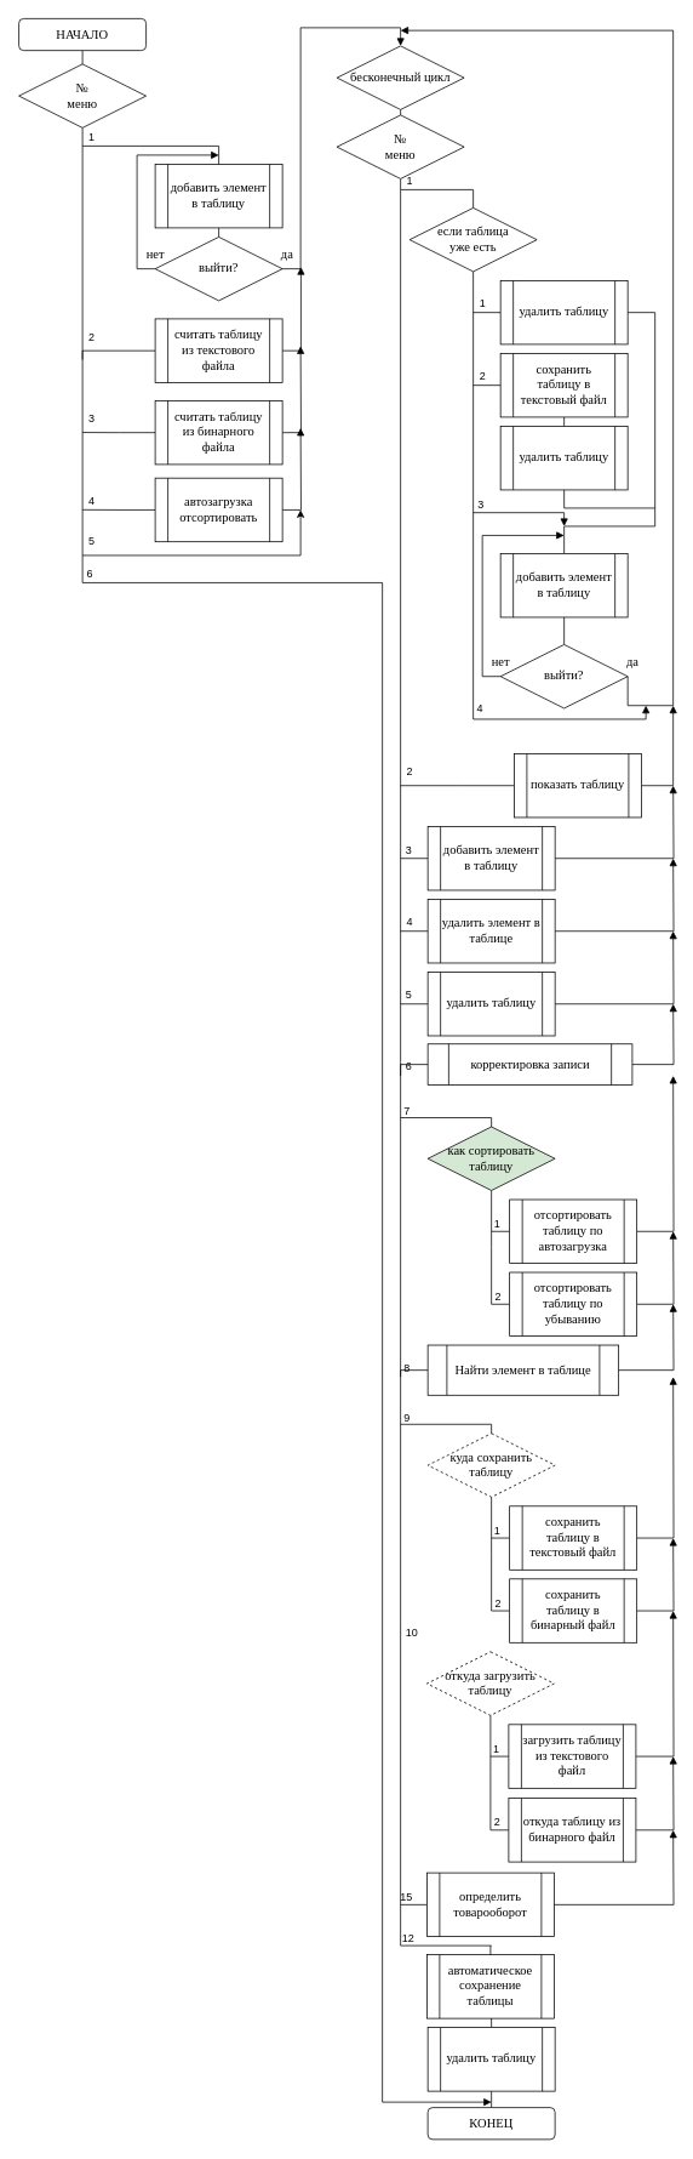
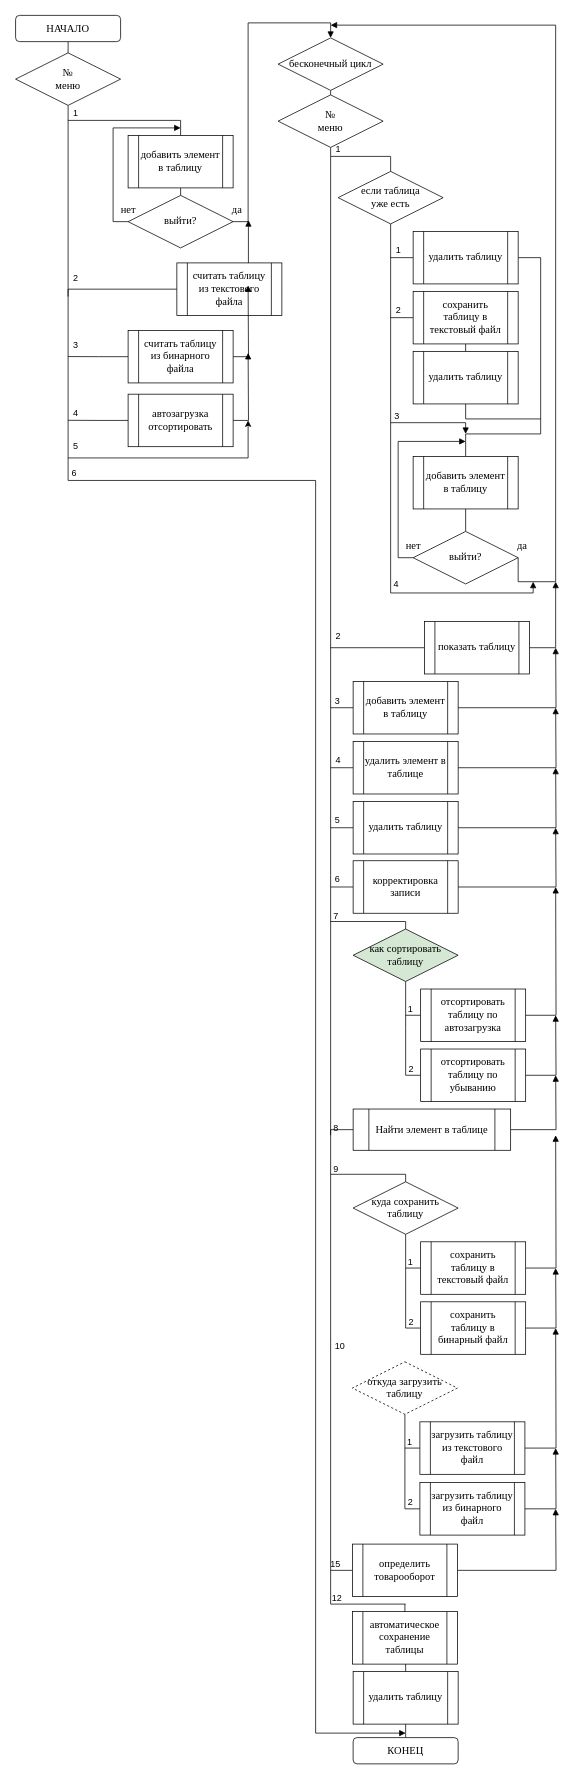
- <mxCell id="17" value="считать таблицу из текстового файла" style="shape=process;whiteSpace=wrap;html=1;backgroundOutline=1;strokeWidth=1;fontFamily=Times New Roman;fontSize=14;" vertex="1" parent="1"><mxGeometry x="170" y="350" width="140" height="70" as="geometry" /></mxCell>
+ <mxCell id="17" value="считать таблицу из текстового файла" style="shape=process;whiteSpace=wrap;html=1;backgroundOutline=1;strokeWidth=1;fontFamily=Times New Roman;fontSize=14;" vertex="1" parent="1"><mxGeometry x="235" y="350" width="140" height="70" as="geometry" /></mxCell>
- <mxCell id="79" value="корректировка записи" style="shape=process;whiteSpace=wrap;html=1;backgroundOutline=1;strokeWidth=1;fontFamily=Times New Roman;fontSize=14;" vertex="1" parent="1"><mxGeometry x="470" y="1147" width="225" height="45" as="geometry" /></mxCell>
+ <mxCell id="79" value="корректировка записи" style="shape=process;whiteSpace=wrap;html=1;backgroundOutline=1;strokeWidth=1;fontFamily=Times New Roman;fontSize=14;" vertex="1" parent="1"><mxGeometry x="470" y="1147" width="140" height="70" as="geometry" /></mxCell>
- <mxCell id="99" value="куда сохранить таблицу" style="rhombus;whiteSpace=wrap;html=1;strokeWidth=1;fontFamily=Times New Roman;fontSize=14;dashed=1;" vertex="1" parent="1"><mxGeometry x="470" y="1575" width="140" height="70" as="geometry" /></mxCell>
+ <mxCell id="99" value="куда сохранить таблицу" style="rhombus;whiteSpace=wrap;html=1;strokeWidth=1;fontFamily=Times New Roman;fontSize=14;" vertex="1" parent="1"><mxGeometry x="470" y="1575" width="140" height="70" as="geometry" /></mxCell>
- <mxCell id="119" value="откуда таблицу из бинарного файл" style="shape=process;whiteSpace=wrap;html=1;backgroundOutline=1;strokeWidth=1;fontFamily=Times New Roman;fontSize=14;" vertex="1" parent="1"><mxGeometry x="559" y="1976" width="140" height="70" as="geometry" /></mxCell>
+ <mxCell id="119" value="загрузить таблицу из бинарного файл" style="shape=process;whiteSpace=wrap;html=1;backgroundOutline=1;strokeWidth=1;fontFamily=Times New Roman;fontSize=14;" vertex="1" parent="1"><mxGeometry x="559" y="1976" width="140" height="70" as="geometry" /></mxCell>
